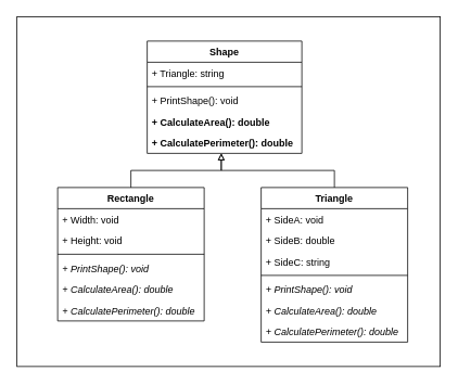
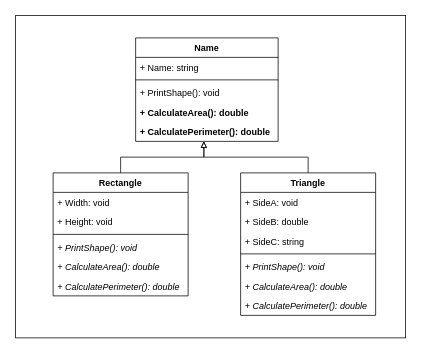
- <mxCell id="5" value="Shape" style="swimlane;fontStyle=1;align=center;verticalAlign=top;childLayout=stackLayout;horizontal=1;startSize=26;horizontalStack=0;resizeParent=1;resizeParentMax=0;resizeLast=0;collapsible=1;marginBottom=0;" parent="1" vertex="1"><mxGeometry x="180" y="50" width="190" height="138" as="geometry" /></mxCell>
+ <mxCell id="5" value="Name" style="swimlane;fontStyle=1;align=center;verticalAlign=top;childLayout=stackLayout;horizontal=1;startSize=26;horizontalStack=0;resizeParent=1;resizeParentMax=0;resizeLast=0;collapsible=1;marginBottom=0;" parent="1" vertex="1"><mxGeometry x="180" y="50" width="190" height="138" as="geometry" /></mxCell>
- <mxCell id="6" value="+ Triangle: string" style="text;strokeColor=none;fillColor=none;align=left;verticalAlign=top;spacingLeft=4;spacingRight=4;overflow=hidden;rotatable=0;points=[[0,0.5],[1,0.5]];portConstraint=eastwest;" parent="5" vertex="1"><mxGeometry y="26" width="190" height="26" as="geometry" /></mxCell>
+ <mxCell id="6" value="+ Name: string" style="text;strokeColor=none;fillColor=none;align=left;verticalAlign=top;spacingLeft=4;spacingRight=4;overflow=hidden;rotatable=0;points=[[0,0.5],[1,0.5]];portConstraint=eastwest;" parent="5" vertex="1"><mxGeometry y="26" width="190" height="26" as="geometry" /></mxCell>
